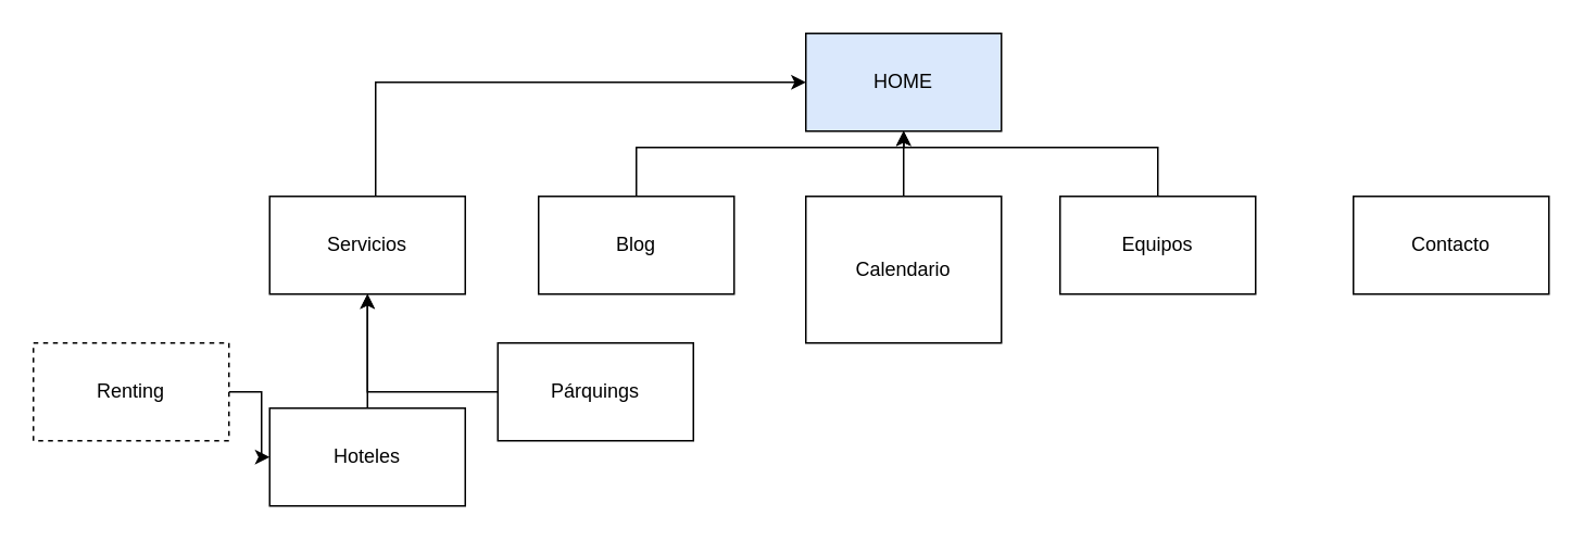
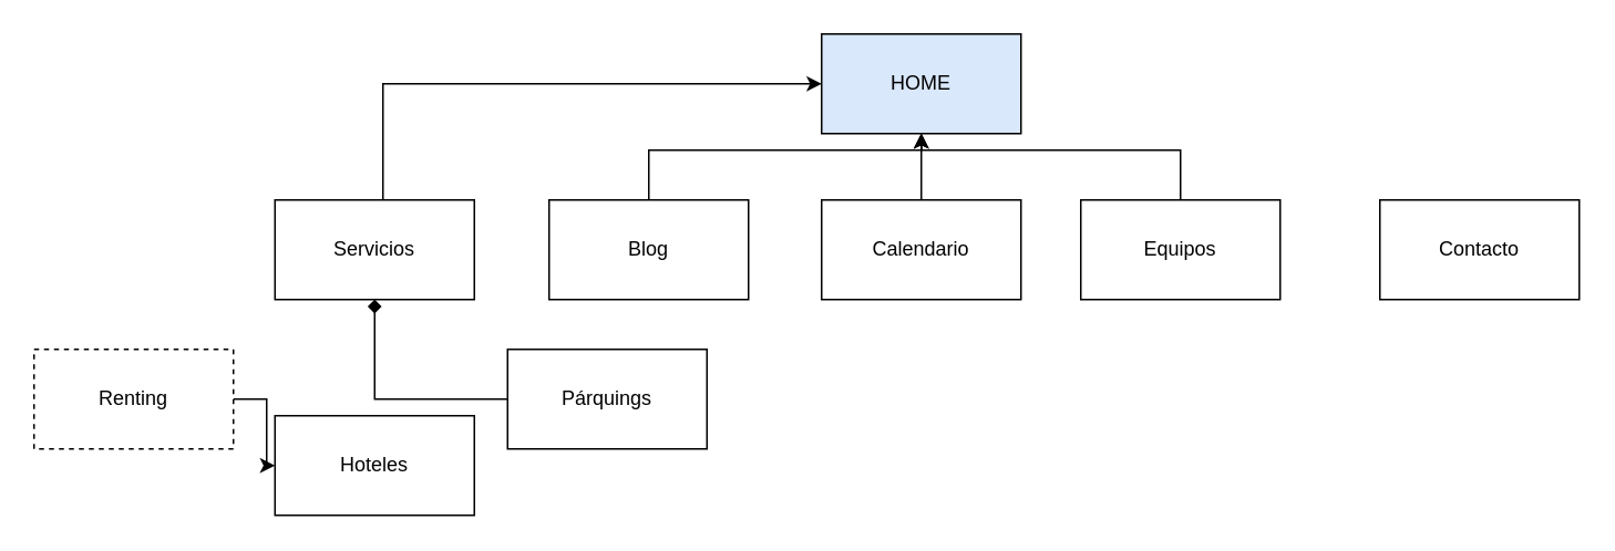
- <mxCell id="4" value="Calendario" style="rounded=0;whiteSpace=wrap;html=1;" vertex="1" parent="1"><mxGeometry x="494" y="120" width="120" height="90" as="geometry" /></mxCell>
+ <mxCell id="4" value="Calendario" style="rounded=0;whiteSpace=wrap;html=1;" vertex="1" parent="1"><mxGeometry x="494" y="120" width="120" height="60" as="geometry" /></mxCell>
- <mxCell id="16" style="edgeStyle=orthogonalEdgeStyle;rounded=0;orthogonalLoop=1;jettySize=auto;html=1;entryX=0.5;entryY=1;entryDx=0;entryDy=0;" edge="1" parent="1" source="17" target="10"><mxGeometry relative="1" as="geometry" /></mxCell>
+ <mxCell id="16" style="edgeStyle=orthogonalEdgeStyle;rounded=0;orthogonalLoop=1;jettySize=auto;html=1;entryX=0.5;entryY=1;entryDx=0;entryDy=0;endArrow=diamond;" edge="1" parent="1" source="17" target="10"><mxGeometry relative="1" as="geometry" /></mxCell>
- <mxCell id="14" style="edgeStyle=orthogonalEdgeStyle;rounded=0;orthogonalLoop=1;jettySize=auto;html=1;entryX=0.5;entryY=1;entryDx=0;entryDy=0;" edge="1" parent="1" source="15" target="10"><mxGeometry relative="1" as="geometry" /></mxCell>
